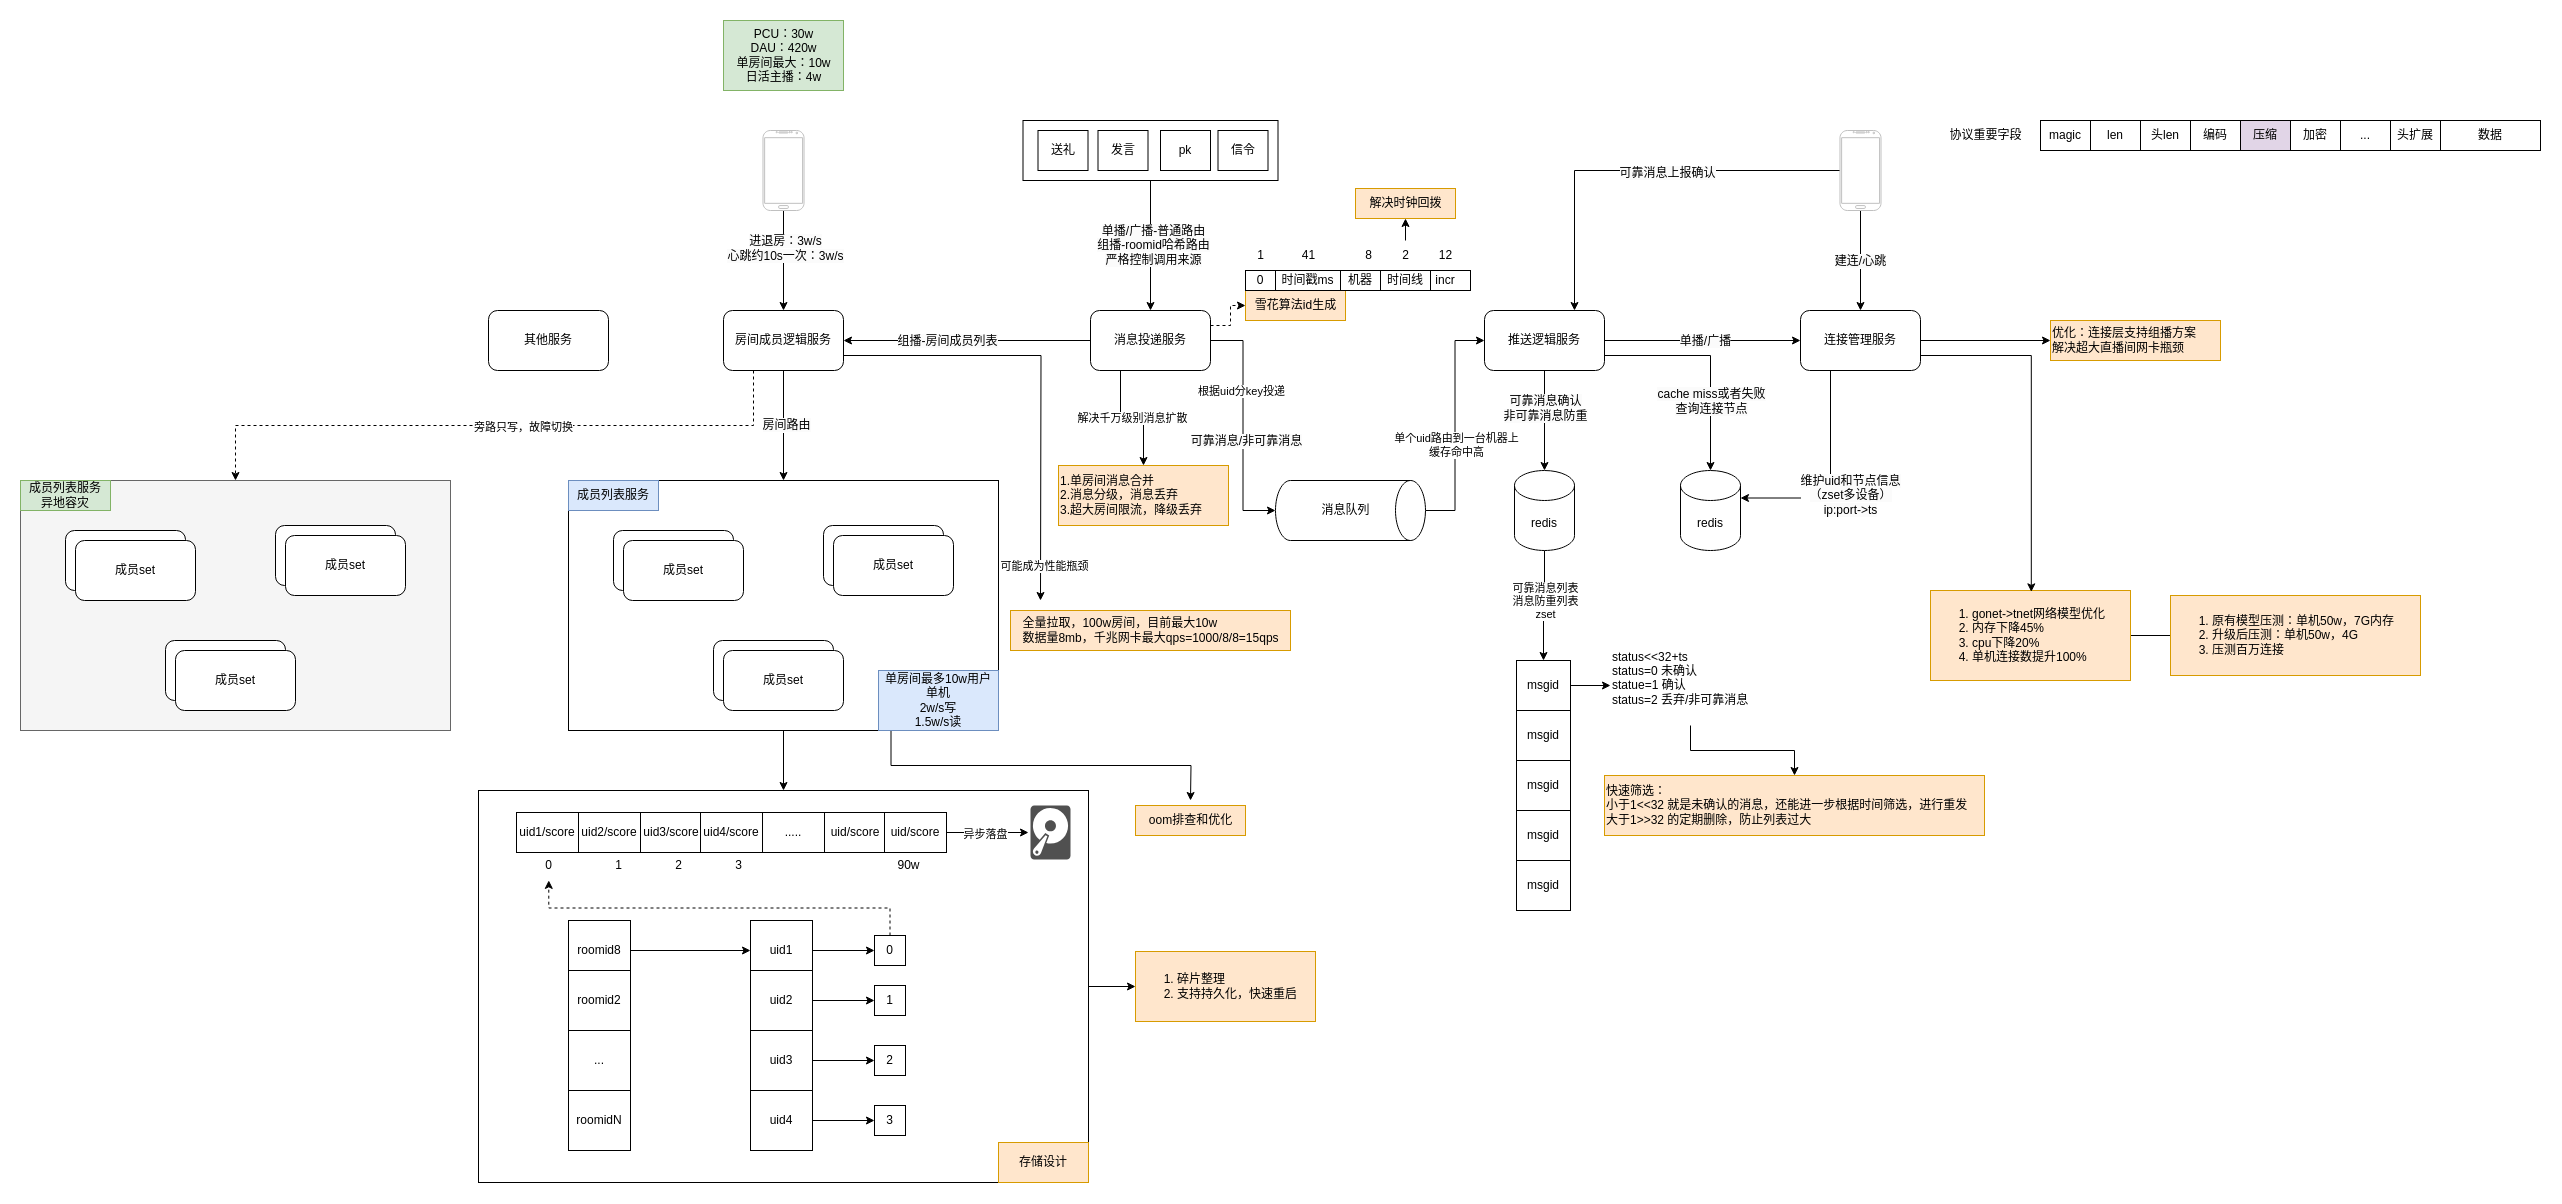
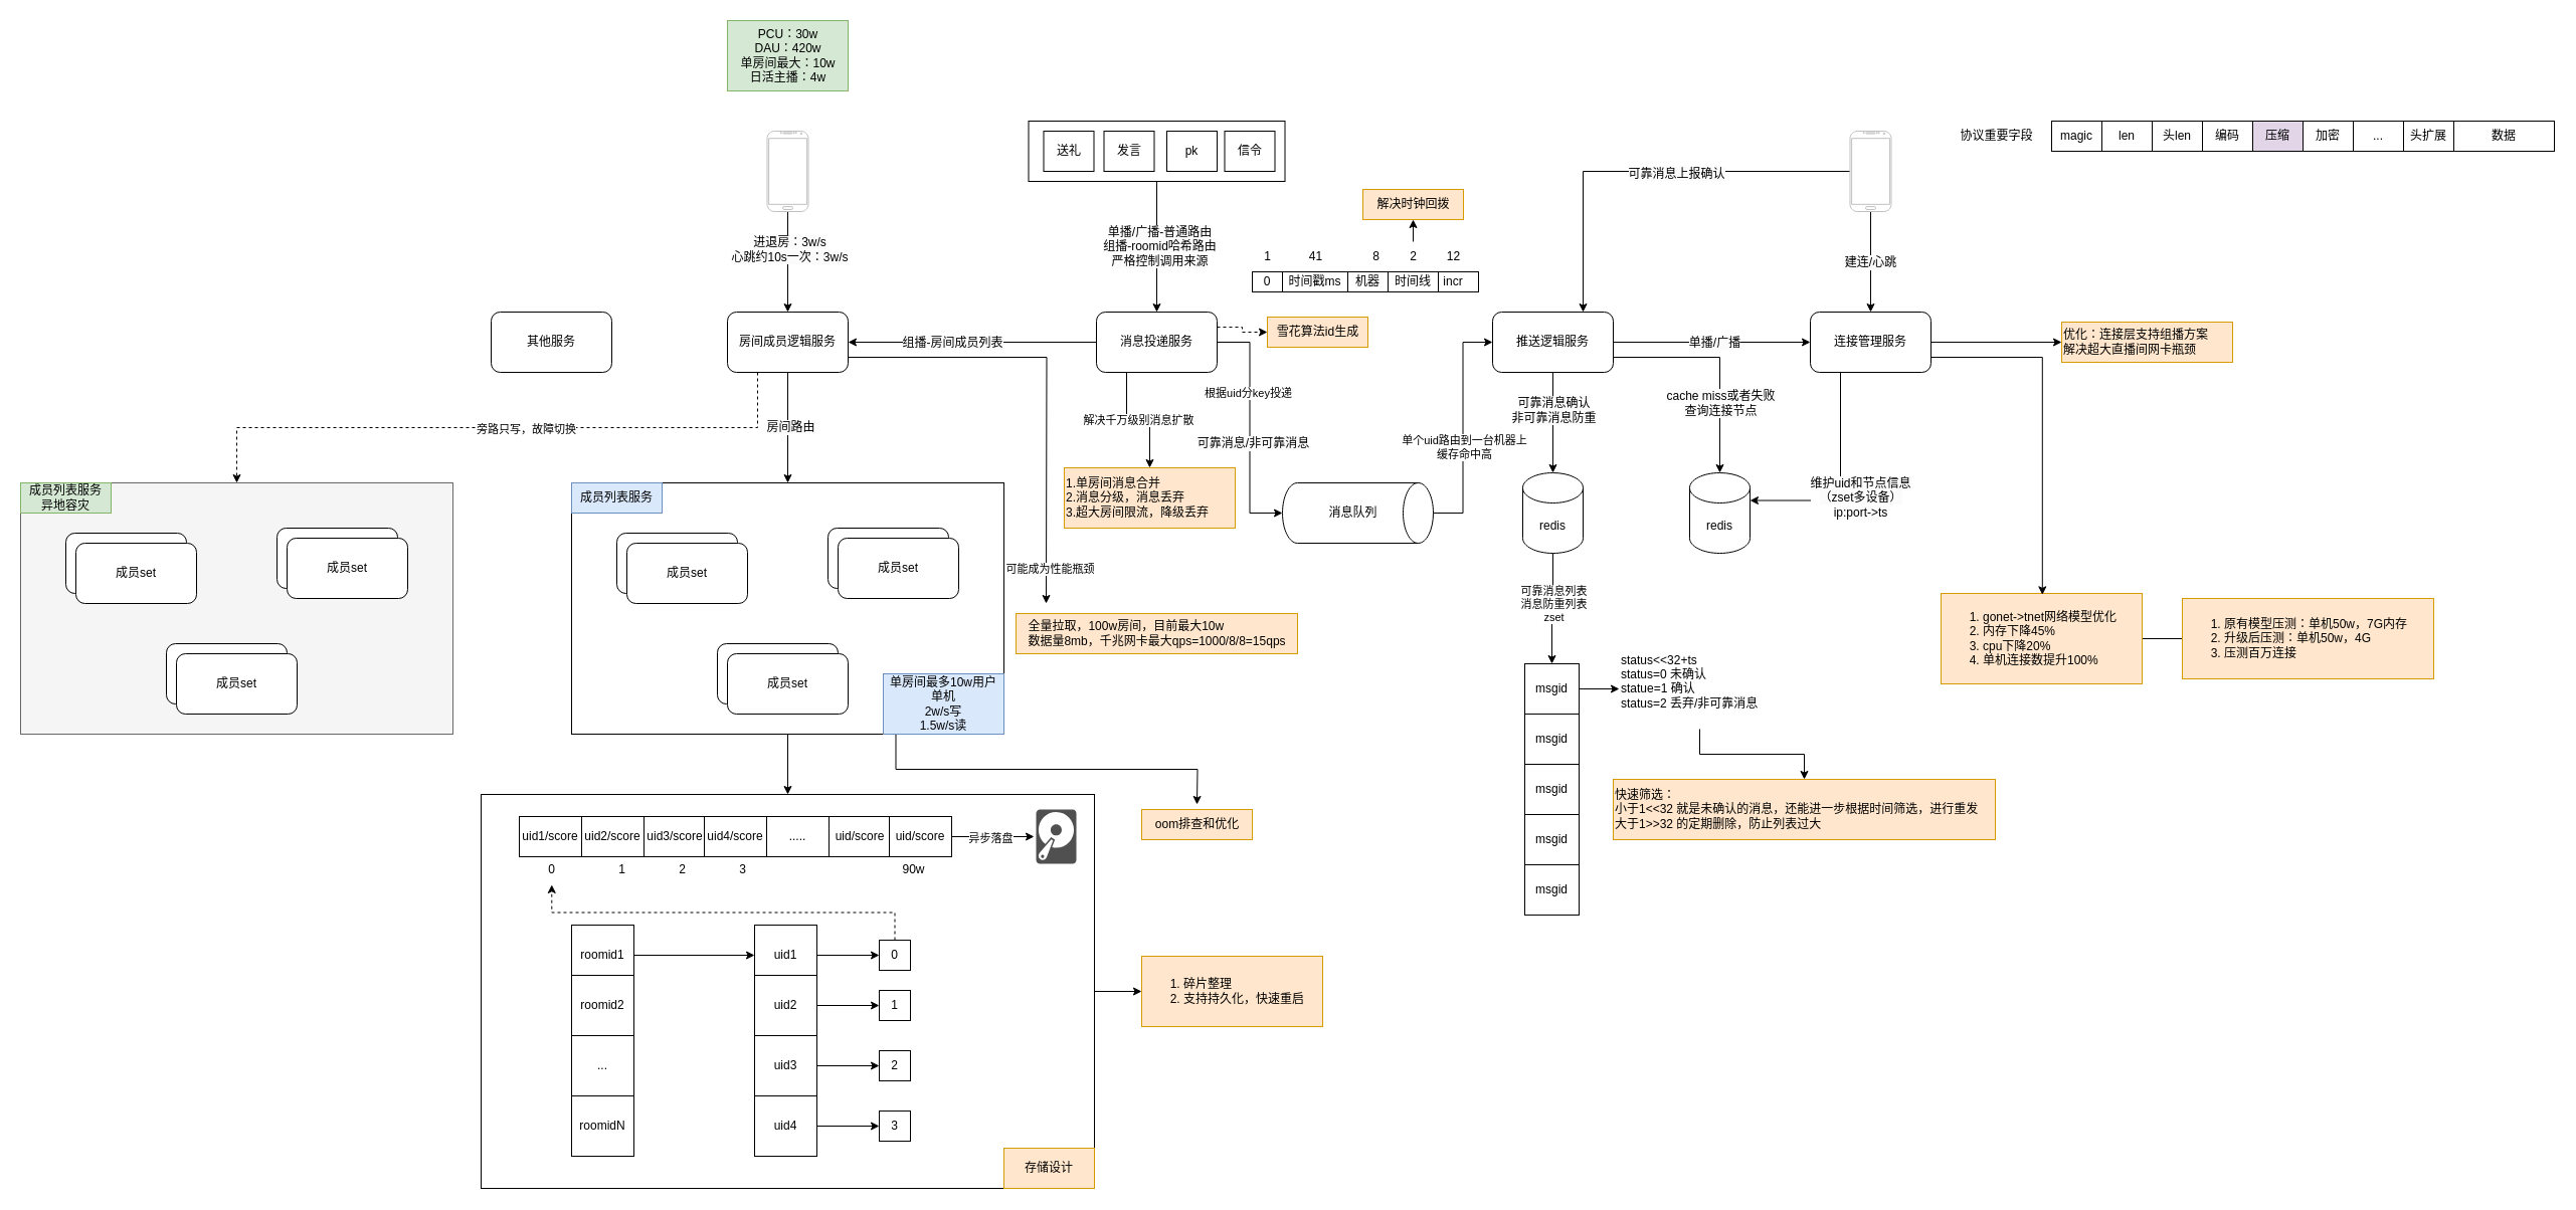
- <mxCell id="129" value="雪花算法id生成" style="text;html=1;align=center;verticalAlign=middle;resizable=0;points=[];autosize=1;strokeColor=#d79b00;fillColor=#ffe6cc;" parent="1" vertex="1"><mxGeometry x="1245" y="290" width="100" height="30" as="geometry" /></mxCell>
+ <mxCell id="129" value="雪花算法id生成" style="text;html=1;align=center;verticalAlign=middle;resizable=0;points=[];autosize=1;strokeColor=#d79b00;fillColor=#ffe6cc;" parent="1" vertex="1"><mxGeometry x="1260" y="315" width="100" height="30" as="geometry" /></mxCell>
- <mxCell id="94" value="roomid8" style="rounded=0;whiteSpace=wrap;html=1;" parent="1" vertex="1"><mxGeometry x="568" y="920" width="62" height="60" as="geometry" /></mxCell>
+ <mxCell id="94" value="roomid1" style="rounded=0;whiteSpace=wrap;html=1;" parent="1" vertex="1"><mxGeometry x="568" y="920" width="62" height="60" as="geometry" /></mxCell>
